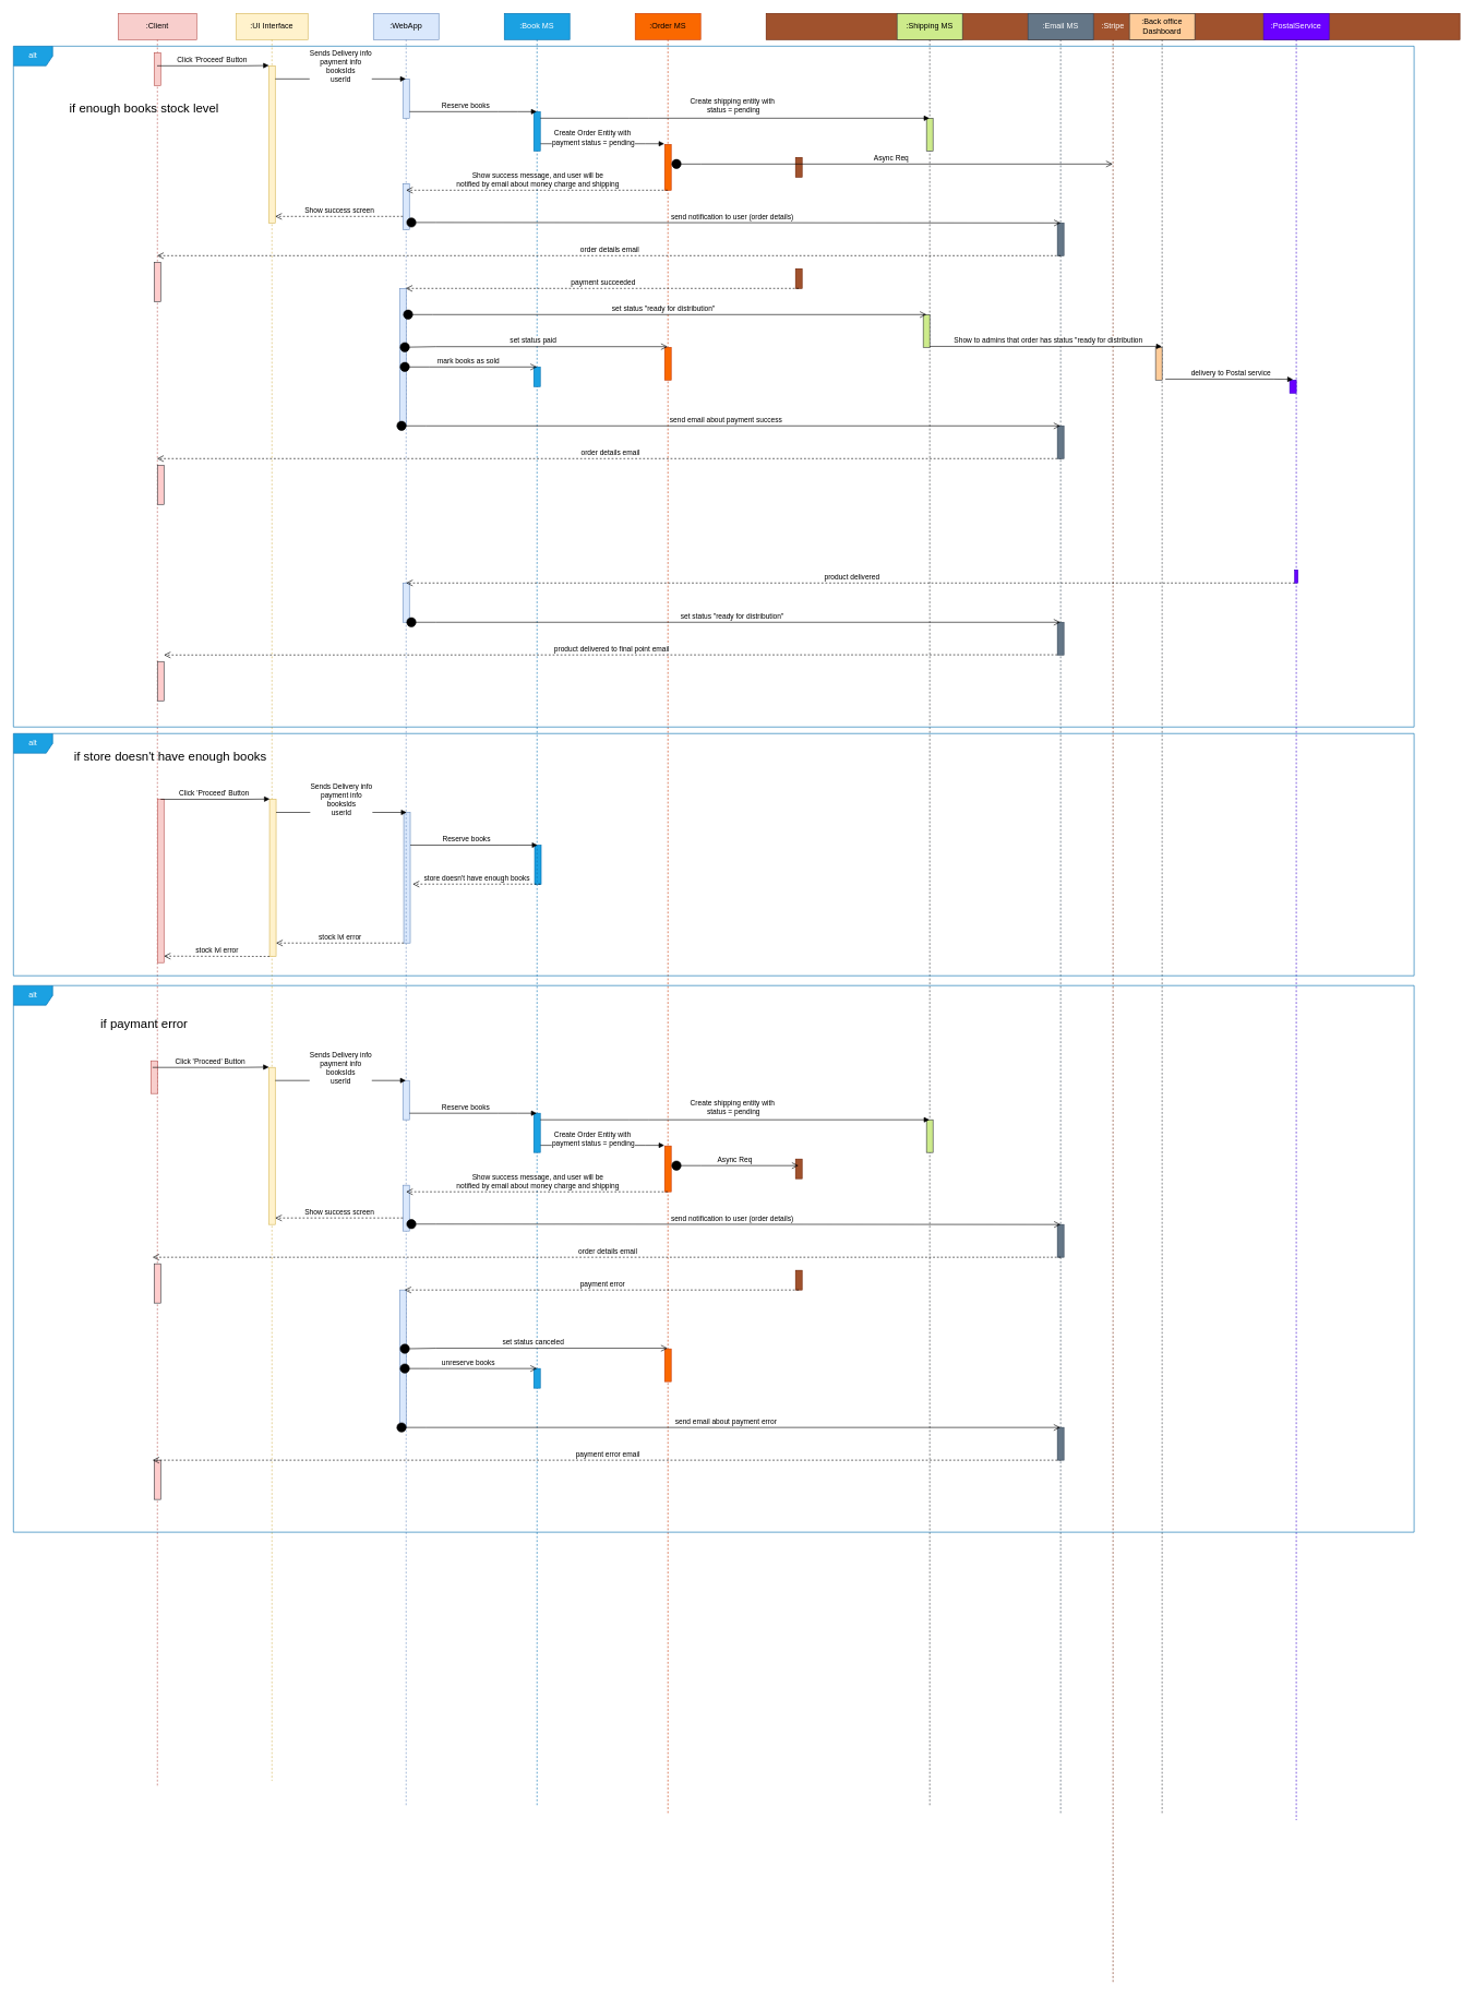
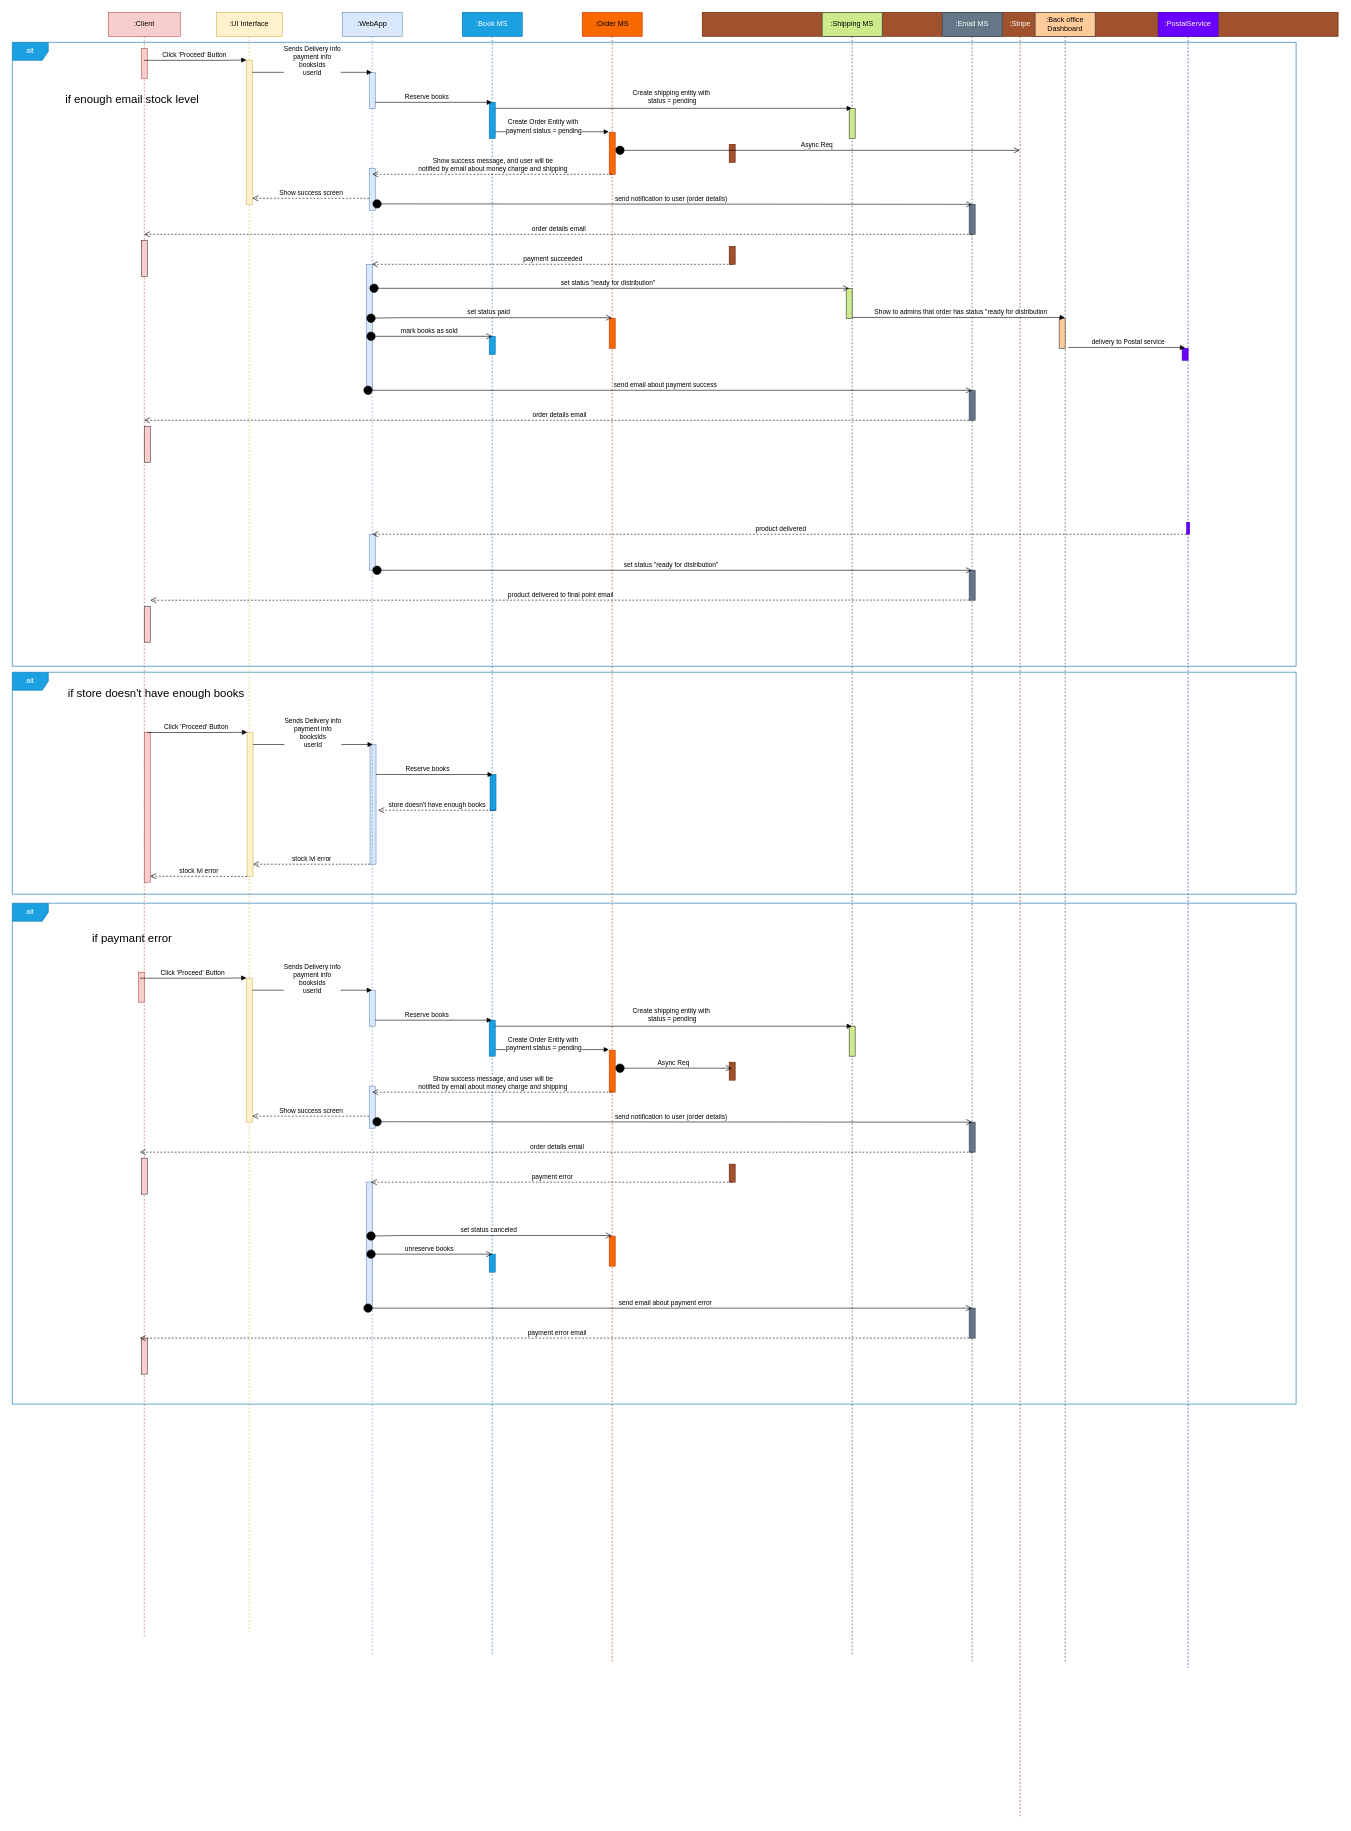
- <mxCell id="75" value="if enough books stock level" style="text;html=1;strokeColor=none;fillColor=none;align=center;verticalAlign=middle;whiteSpace=wrap;rounded=0;fontSize=19;" vertex="1" parent="1"><mxGeometry x="90" y="150" width="260" height="30" as="geometry" /></mxCell>
+ <mxCell id="75" value="if enough email stock level" style="text;html=1;strokeColor=none;fillColor=none;align=center;verticalAlign=middle;whiteSpace=wrap;rounded=0;fontSize=19;" vertex="1" parent="1"><mxGeometry x="90" y="150" width="260" height="30" as="geometry" /></mxCell>
